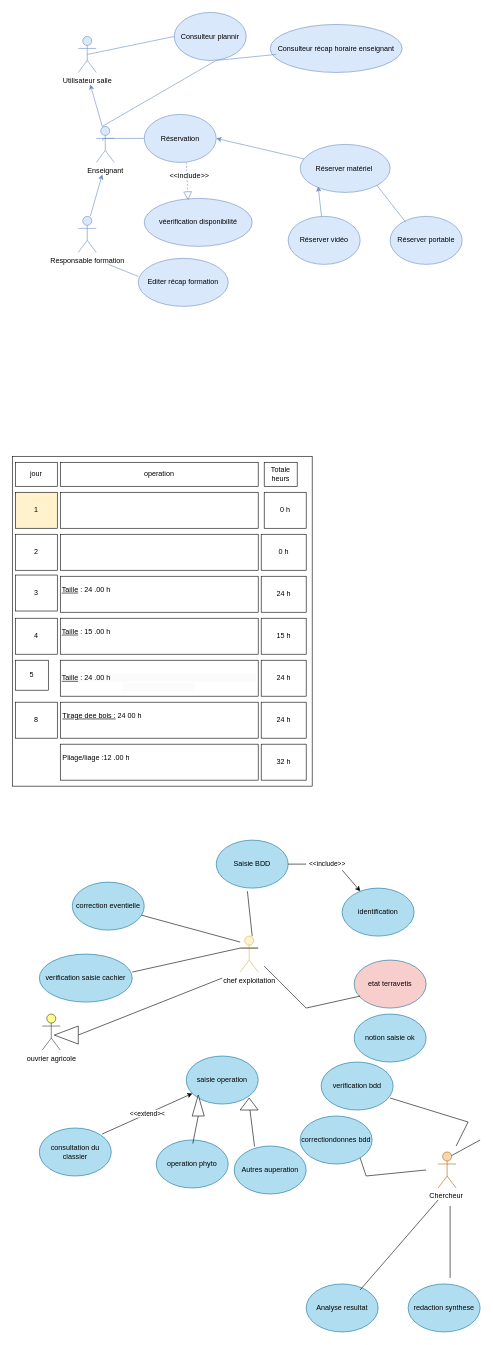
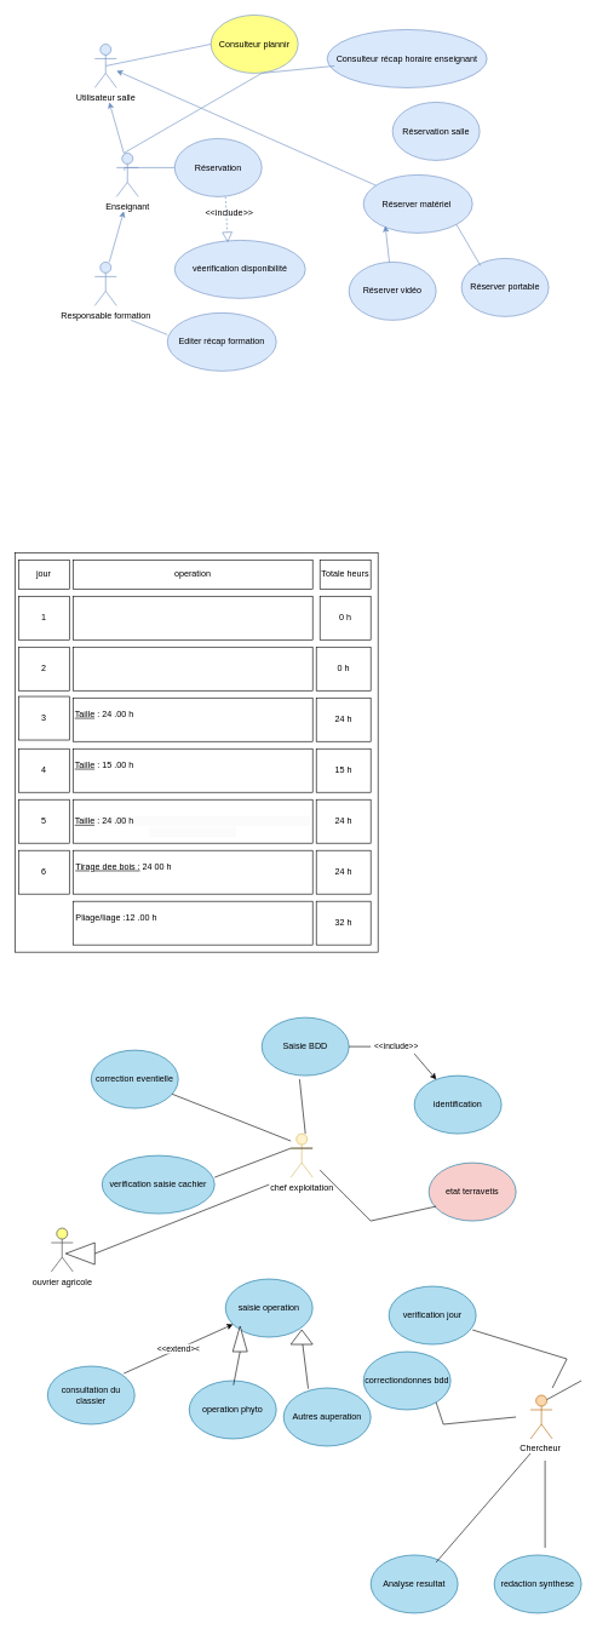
- <mxCell id="2" value="Consulteur plannir" style="ellipse;whiteSpace=wrap;html=1;fillColor=#dae8fc;strokeColor=#6c8ebf;" vertex="1" parent="1"><mxGeometry x="290" y="20" width="120" height="80" as="geometry" /></mxCell>
+ <mxCell id="2" value="Consulteur plannir" style="ellipse;whiteSpace=wrap;html=1;fillColor=#ffff88;strokeColor=#6c8ebf;" vertex="1" parent="1"><mxGeometry x="290" y="20" width="120" height="80" as="geometry" /></mxCell>
+ <mxCell id="6" value="Réservation salle" style="ellipse;whiteSpace=wrap;html=1;fillColor=#dae8fc;strokeColor=#6c8ebf;" vertex="1" parent="1"><mxGeometry x="540" y="140" width="120" height="80" as="geometry" /></mxCell>
- <mxCell id="15" value="" style="endArrow=classic;html=1;rounded=0;entryX=1;entryY=0.5;entryDx=0;entryDy=0;fillColor=#dae8fc;strokeColor=#6c8ebf;" edge="1" parent="1" source="8" target="7"><mxGeometry width="50" height="50" relative="1" as="geometry"><mxPoint x="400" y="270" as="sourcePoint" /><mxPoint x="450" y="220" as="targetPoint" /></mxGeometry></mxCell>
+ <mxCell id="15" value="" style="endArrow=classic;html=1;rounded=0;fillColor=#dae8fc;strokeColor=#6c8ebf;" edge="1" parent="1" source="8" target="3"><mxGeometry width="50" height="50" relative="1" as="geometry"><mxPoint x="400" y="270" as="sourcePoint" /><mxPoint x="450" y="220" as="targetPoint" /></mxGeometry></mxCell>
- <mxCell id="11" value="Réserver portable" style="ellipse;whiteSpace=wrap;html=1;fillColor=#dae8fc;strokeColor=#6c8ebf;" vertex="1" parent="1"><mxGeometry x="650" y="360" width="120" height="80" as="geometry" /></mxCell>
+ <mxCell id="11" value="Réserver portable" style="ellipse;whiteSpace=wrap;html=1;fillColor=#dae8fc;strokeColor=#6c8ebf;" vertex="1" parent="1"><mxGeometry x="635" y="355" width="120" height="80" as="geometry" /></mxCell>
- <mxCell id="29" value="Totale heurs" style="rounded=0;whiteSpace=wrap;html=1;" vertex="1" parent="1"><mxGeometry x="440" y="770" width="55" height="40" as="geometry" /></mxCell>
+ <mxCell id="29" value="Totale heurs" style="rounded=0;whiteSpace=wrap;html=1;" vertex="1" parent="1"><mxGeometry x="440" y="770" width="70" height="40" as="geometry" /></mxCell>
- <mxCell id="30" value="1" style="rounded=0;whiteSpace=wrap;html=1;fillColor=#fff2cc;" vertex="1" parent="1"><mxGeometry x="25" y="820" width="70" height="60" as="geometry" /></mxCell>
+ <mxCell id="30" value="1" style="rounded=0;whiteSpace=wrap;html=1;" vertex="1" parent="1"><mxGeometry x="25" y="820" width="70" height="60" as="geometry" /></mxCell>
- <mxCell id="42" value="5" style="rounded=0;whiteSpace=wrap;html=1;shadow=0;glass=0;strokeColor=default;fontFamily=Helvetica;fontSize=12;fontColor=default;fillColor=default;" vertex="1" parent="1"><mxGeometry x="25" y="1100" width="55" height="50" as="geometry" /></mxCell>
+ <mxCell id="42" value="5" style="rounded=0;whiteSpace=wrap;html=1;shadow=0;glass=0;strokeColor=default;fontFamily=Helvetica;fontSize=12;fontColor=default;fillColor=default;" vertex="1" parent="1"><mxGeometry x="25" y="1100" width="70" height="60" as="geometry" /></mxCell>
- <mxCell id="45" value="8" style="rounded=0;whiteSpace=wrap;html=1;" vertex="1" parent="1"><mxGeometry x="25" y="1170" width="70" height="60" as="geometry" /></mxCell>
+ <mxCell id="45" value="6" style="rounded=0;whiteSpace=wrap;html=1;" vertex="1" parent="1"><mxGeometry x="25" y="1170" width="70" height="60" as="geometry" /></mxCell>
- <mxCell id="55" value="correction eventielle" style="ellipse;whiteSpace=wrap;html=1;fillColor=#b1ddf0;strokeColor=#10739e;" vertex="1" parent="1"><mxGeometry x="120" y="1470" width="120" height="80" as="geometry" /></mxCell>
+ <mxCell id="55" value="correction eventielle" style="ellipse;whiteSpace=wrap;html=1;fillColor=#b1ddf0;strokeColor=#10739e;" vertex="1" parent="1"><mxGeometry x="125" y="1445" width="120" height="80" as="geometry" /></mxCell>
- <mxCell id="61" value="verification saisie cachier" style="ellipse;whiteSpace=wrap;html=1;fillColor=#b1ddf0;strokeColor=#10739e;" vertex="1" parent="1"><mxGeometry x="65" y="1590" width="155" height="80" as="geometry" /></mxCell>
+ <mxCell id="61" value="verification saisie cachier" style="ellipse;whiteSpace=wrap;html=1;fillColor=#b1ddf0;strokeColor=#10739e;" vertex="1" parent="1"><mxGeometry x="140" y="1590" width="155" height="80" as="geometry" /></mxCell>
- <mxCell id="79" value="notion saisie ok" style="ellipse;whiteSpace=wrap;html=1;fillColor=#b1ddf0;strokeColor=#10739e;" vertex="1" parent="1"><mxGeometry x="590" y="1690" width="120" height="80" as="geometry" /></mxCell>
- <mxCell id="67" value="verification bdd" style="ellipse;whiteSpace=wrap;html=1;fillColor=#b1ddf0;strokeColor=#10739e;" vertex="1" parent="1"><mxGeometry x="535" y="1770" width="120" height="80" as="geometry" /></mxCell>
+ <mxCell id="67" value="verification jour" style="ellipse;whiteSpace=wrap;html=1;fillColor=#b1ddf0;strokeColor=#10739e;" vertex="1" parent="1"><mxGeometry x="535" y="1770" width="120" height="80" as="geometry" /></mxCell>
